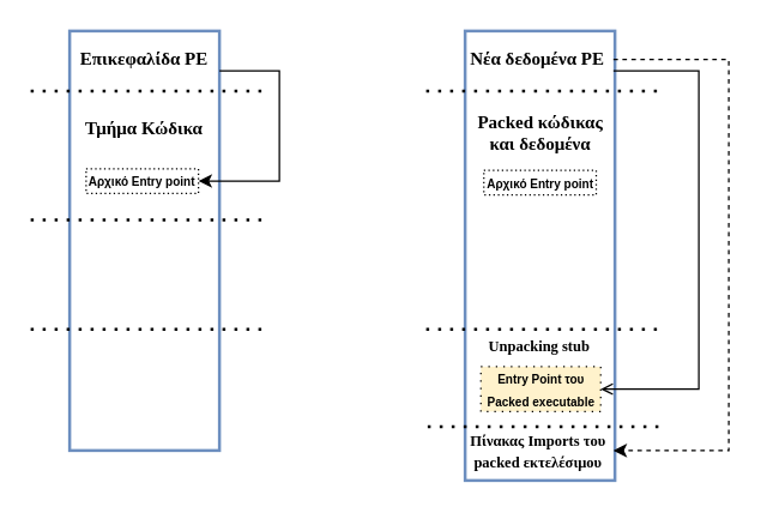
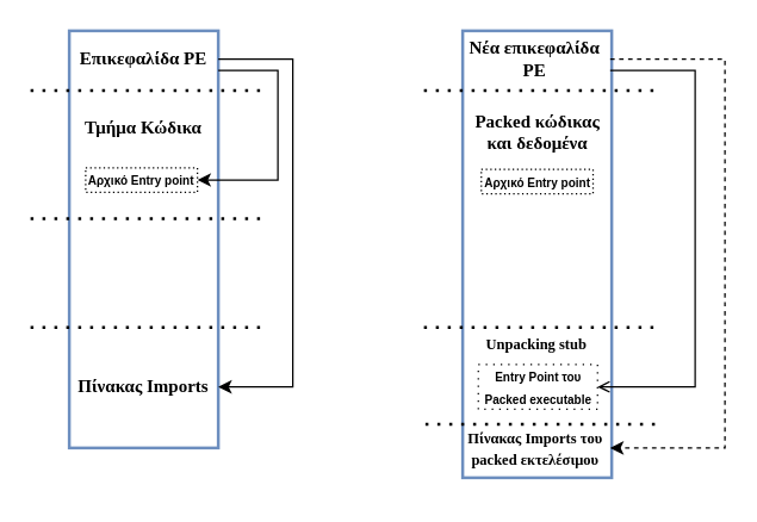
- <mxCell id="15" value="&lt;font face=&quot;Times New Roman&quot;&gt;&lt;b&gt;Νέα δεδομένα PE&lt;/b&gt;&lt;/font&gt;" style="text;html=1;align=center;verticalAlign=middle;whiteSpace=wrap;rounded=0;" vertex="1" parent="1"><mxGeometry x="308" y="24" width="101" height="30" as="geometry" /></mxCell>
+ <mxCell id="15" value="&lt;font face=&quot;Times New Roman&quot;&gt;&lt;b&gt;Νέα επικεφαλίδα PE&lt;/b&gt;&lt;/font&gt;" style="text;html=1;align=center;verticalAlign=middle;whiteSpace=wrap;rounded=0;" vertex="1" parent="1"><mxGeometry x="308" y="24" width="101" height="30" as="geometry" /></mxCell>
+ <mxCell id="5" style="edgeStyle=orthogonalEdgeStyle;rounded=0;orthogonalLoop=1;jettySize=auto;html=1;exitX=1;exitY=0.5;exitDx=0;exitDy=0;entryX=1;entryY=0.5;entryDx=0;entryDy=0;" edge="1" parent="1" source="7" target="9"><mxGeometry relative="1" as="geometry"><Array as="points"><mxPoint x="196" y="39" /><mxPoint x="196" y="259" /></Array></mxGeometry></mxCell>
+ <mxCell id="9" value="&lt;font face=&quot;Times New Roman&quot;&gt;&lt;b&gt;Πίνακας Imports&lt;/b&gt;&lt;/font&gt;" style="text;html=1;align=center;verticalAlign=middle;whiteSpace=wrap;rounded=0;" vertex="1" parent="1"><mxGeometry x="46" y="244" width="100" height="30" as="geometry" /></mxCell>
- <mxCell id="23" value="&lt;font style=&quot;font-size: 8px;&quot;&gt;Entry Point του Packed executable&lt;/font&gt;" style="rounded=0;whiteSpace=wrap;html=1;dashed=1;dashPattern=1 4;fontStyle=1;fillColor=#fff2cc;" vertex="1" parent="1"><mxGeometry x="320.5" y="244" width="80" height="30" as="geometry" /></mxCell>
+ <mxCell id="23" value="&lt;font style=&quot;font-size: 8px;&quot;&gt;Entry Point του Packed executable&lt;/font&gt;" style="rounded=0;whiteSpace=wrap;html=1;dashed=1;dashPattern=1 4;fontStyle=1" vertex="1" parent="1"><mxGeometry x="320.5" y="244" width="80" height="30" as="geometry" /></mxCell>
